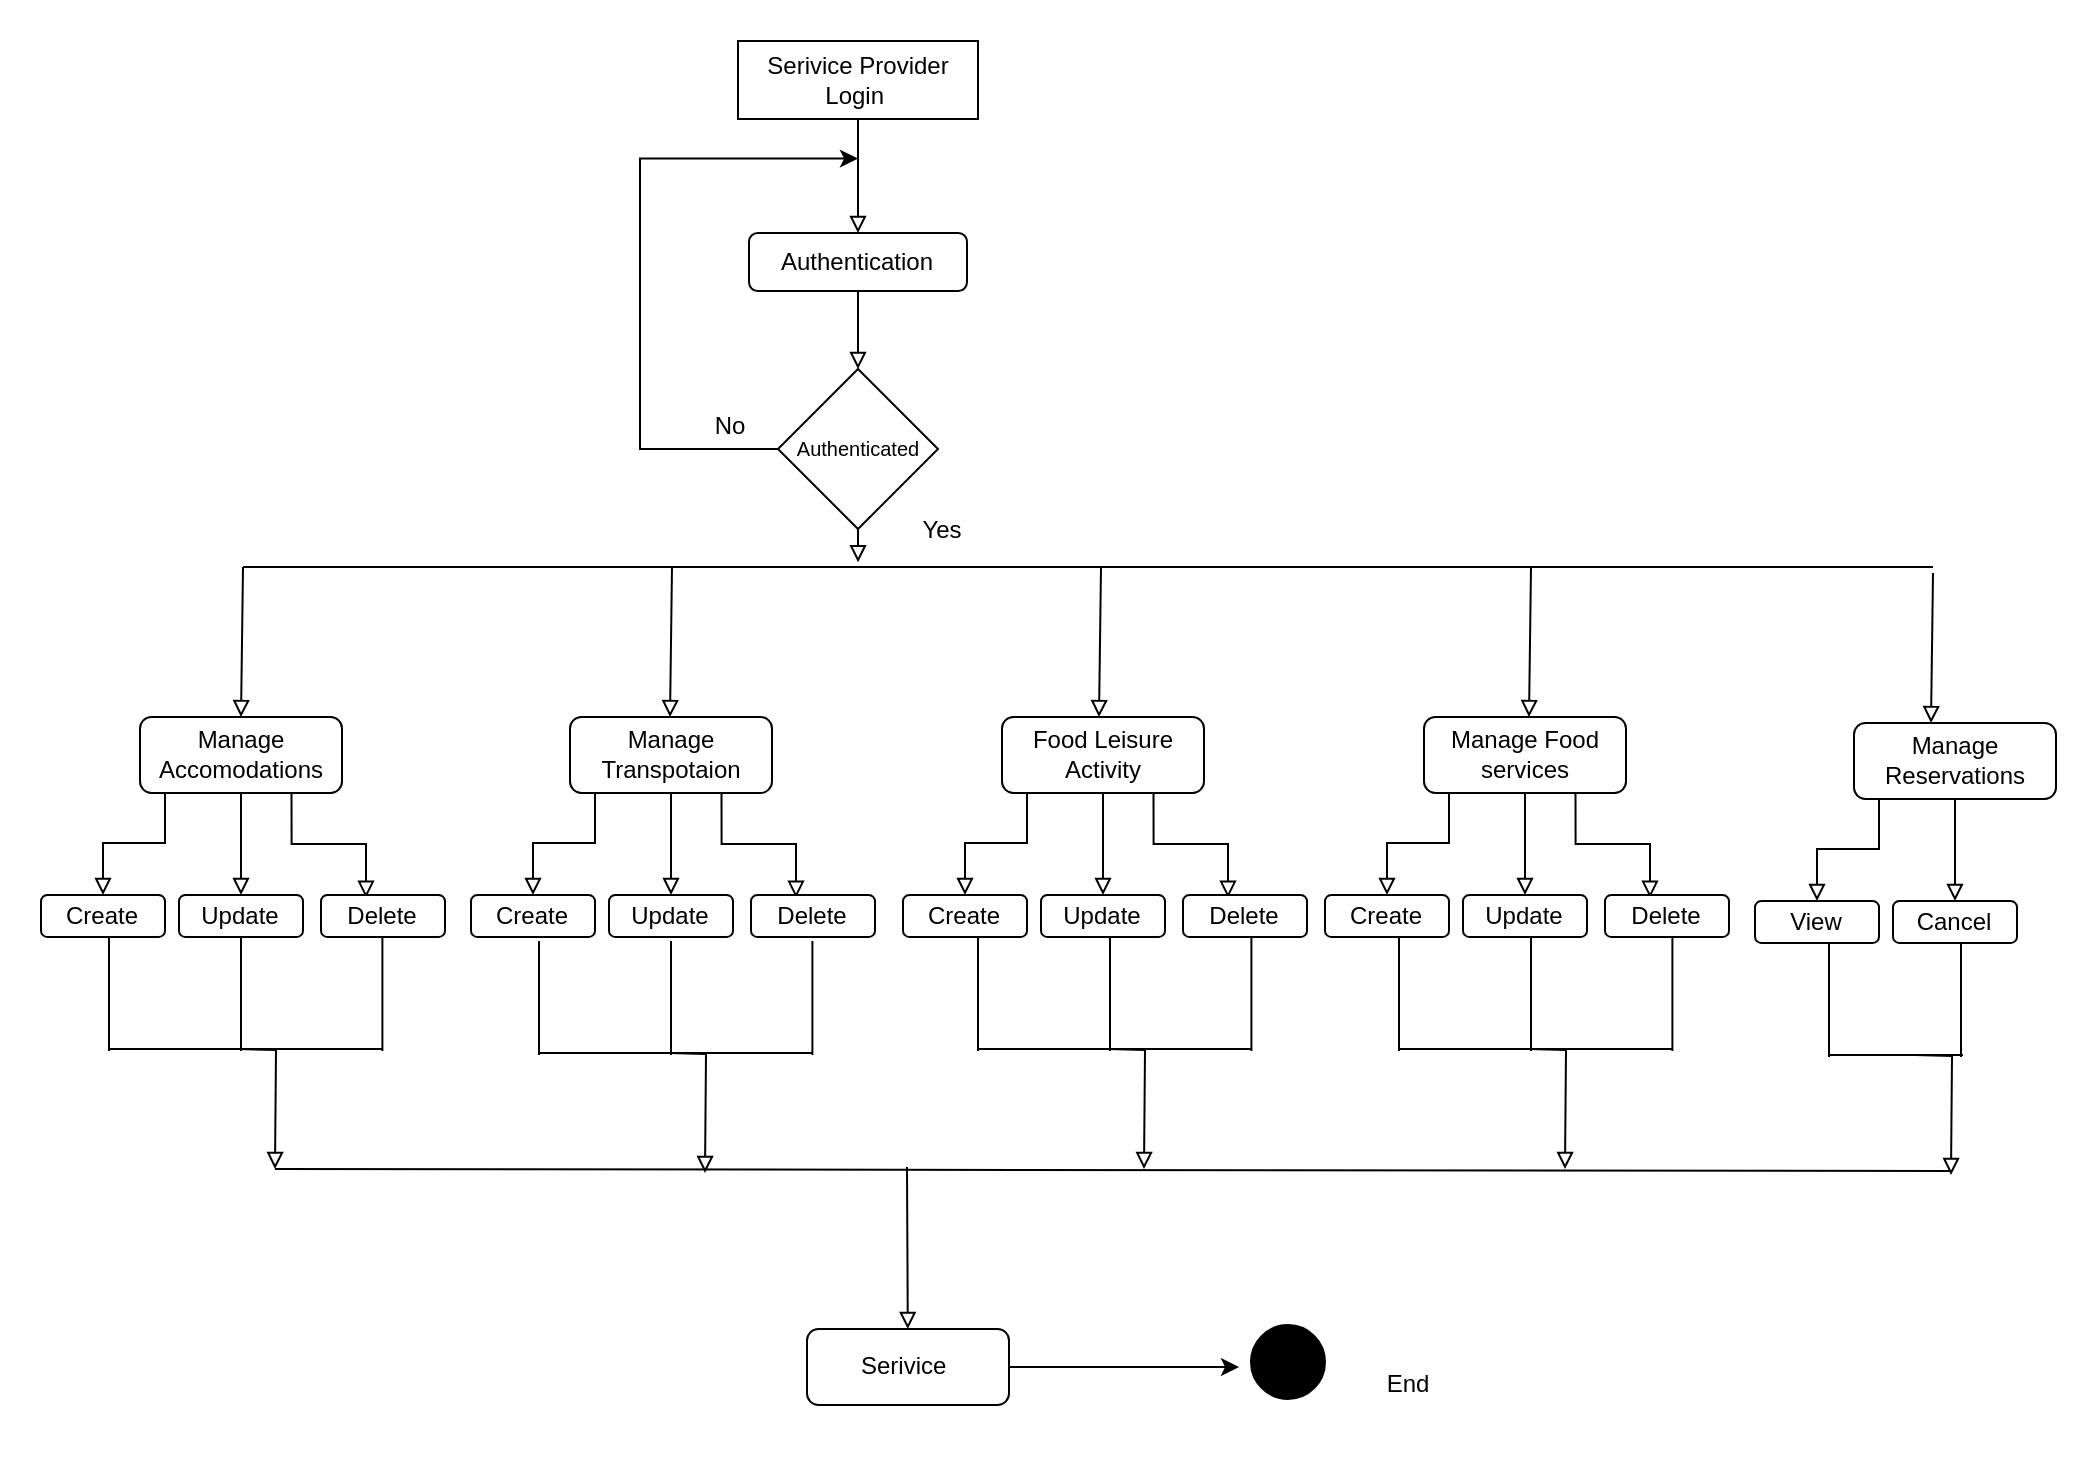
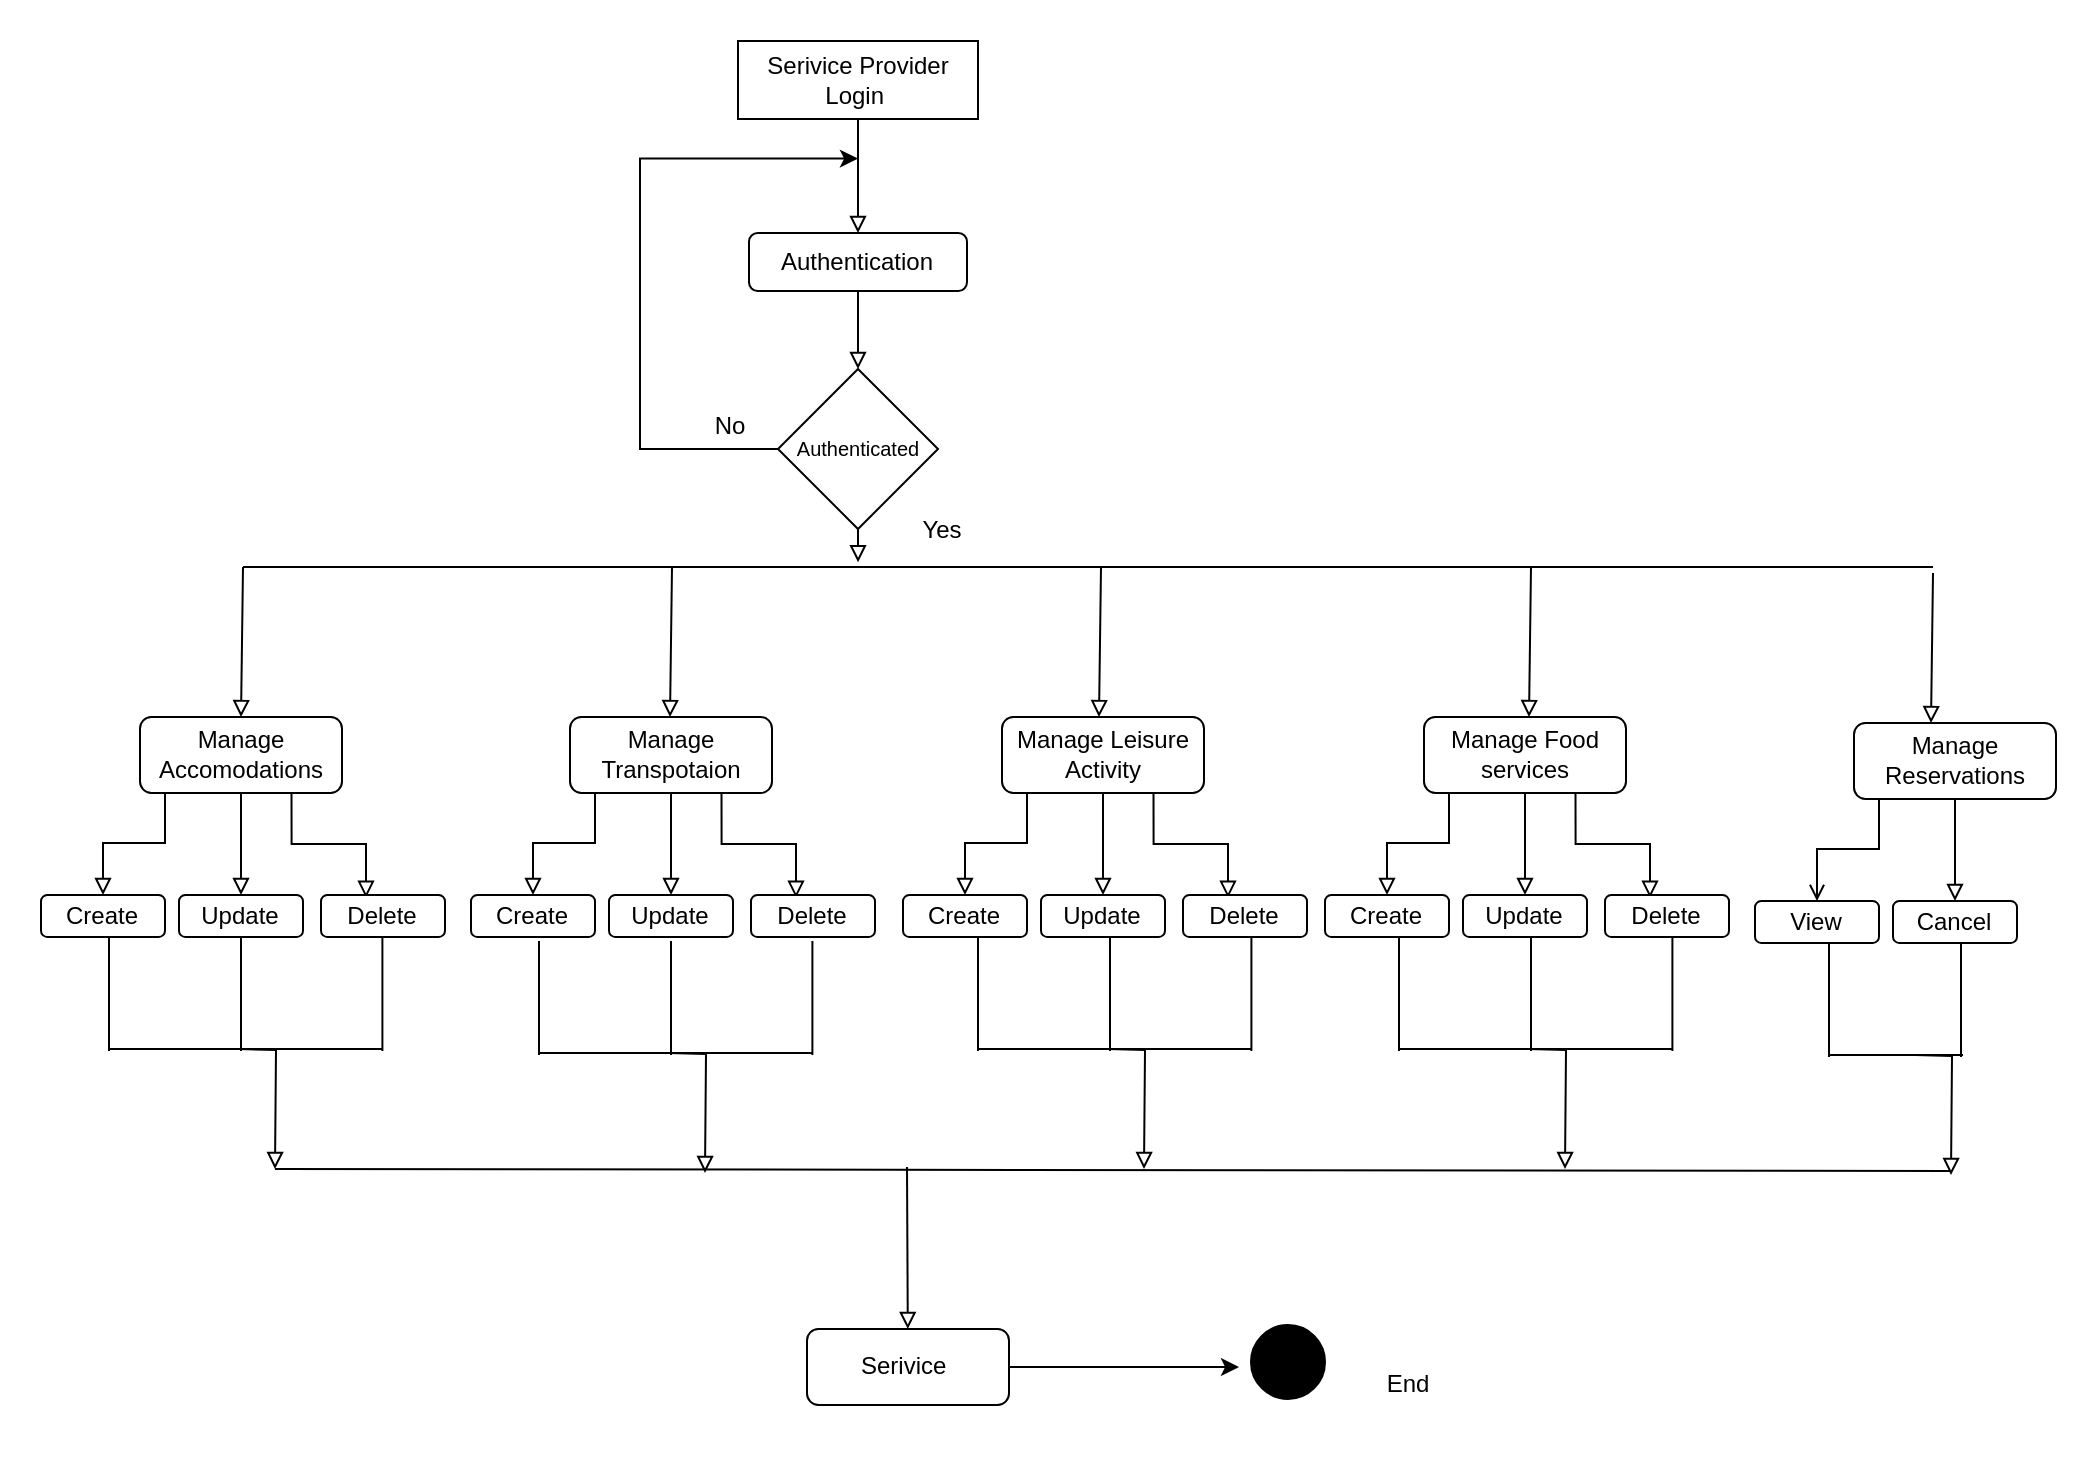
- <mxCell id="28" value="Food Leisure Activity" style="rounded=1;whiteSpace=wrap;html=1;" vertex="1" parent="1"><mxGeometry x="500.5" y="358" width="101" height="38" as="geometry" /></mxCell>
+ <mxCell id="28" value="Manage Leisure Activity" style="rounded=1;whiteSpace=wrap;html=1;" vertex="1" parent="1"><mxGeometry x="500.5" y="358" width="101" height="38" as="geometry" /></mxCell>
- <mxCell id="70" style="edgeStyle=orthogonalEdgeStyle;rounded=0;orthogonalLoop=1;jettySize=auto;html=1;exitX=0.5;exitY=1;exitDx=0;exitDy=0;entryX=0.5;entryY=0;entryDx=0;entryDy=0;endArrow=block;endFill=0;" edge="1" parent="1" source="72" target="73"><mxGeometry relative="1" as="geometry"><Array as="points"><mxPoint x="939" y="399" /><mxPoint x="939" y="424" /><mxPoint x="908" y="424" /></Array></mxGeometry></mxCell>
+ <mxCell id="70" style="edgeStyle=orthogonalEdgeStyle;rounded=0;orthogonalLoop=1;jettySize=auto;html=1;exitX=0.5;exitY=1;exitDx=0;exitDy=0;entryX=0.5;entryY=0;entryDx=0;entryDy=0;endArrow=open;endFill=0;" edge="1" parent="1" source="72" target="73"><mxGeometry relative="1" as="geometry"><Array as="points"><mxPoint x="939" y="399" /><mxPoint x="939" y="424" /><mxPoint x="908" y="424" /></Array></mxGeometry></mxCell>
